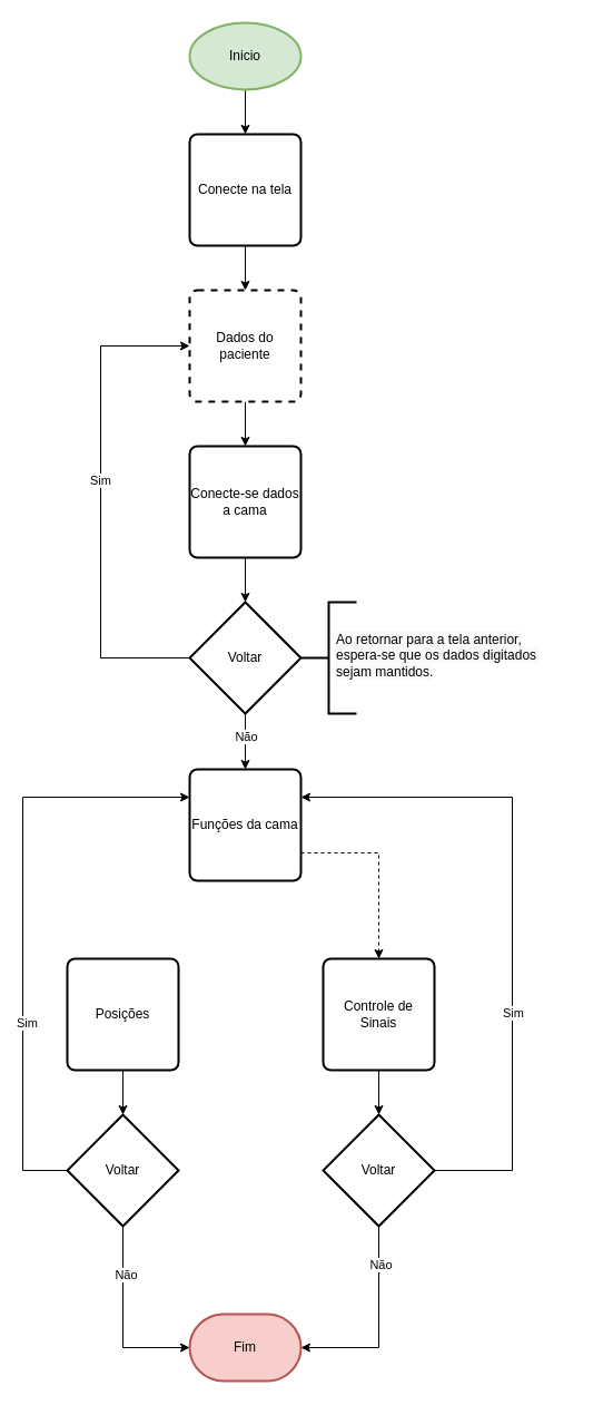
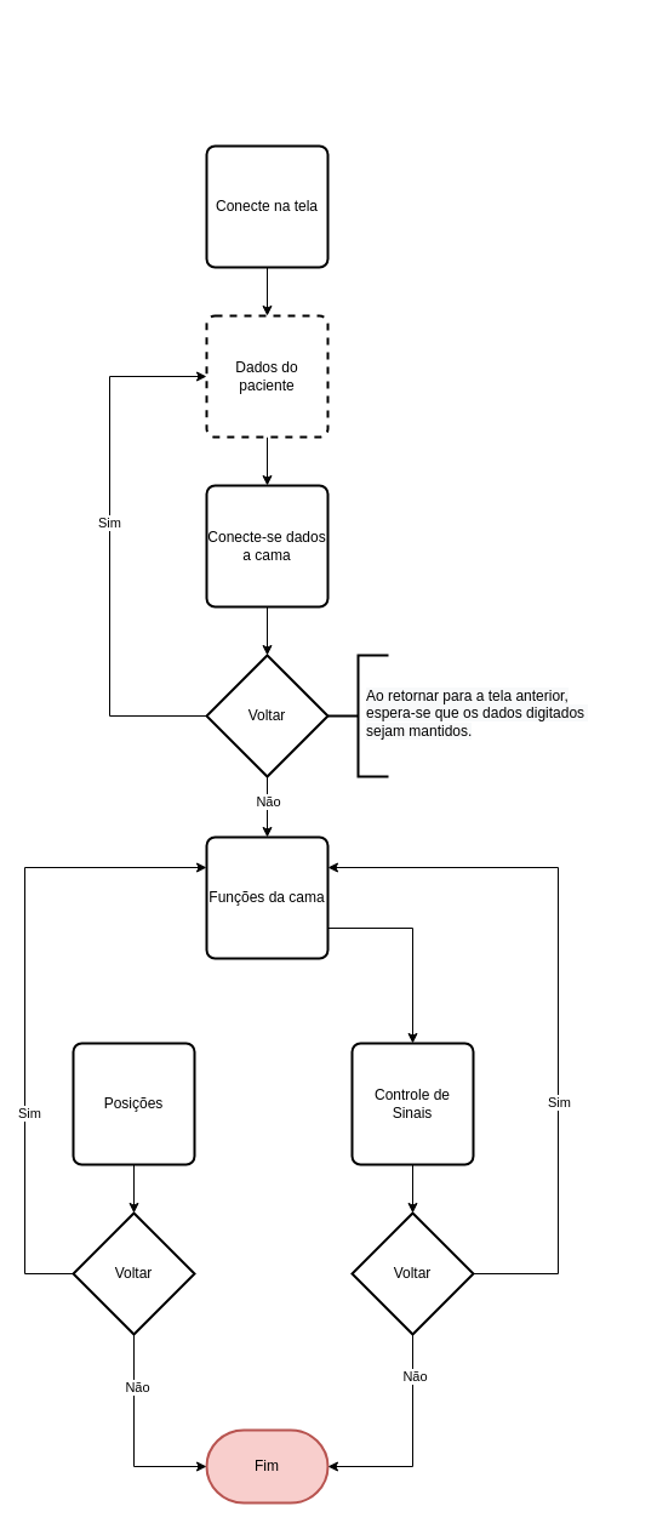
- <mxCell id="3" value="Inicio" style="strokeWidth=2;html=1;shape=mxgraph.flowchart.start_1;whiteSpace=wrap;fillColor=#d5e8d4;strokeColor=#82b366;" vertex="1" parent="1"><mxGeometry x="170" y="20" width="100" height="60" as="geometry" /></mxCell>
- <mxCell id="2" style="edgeStyle=orthogonalEdgeStyle;rounded=0;orthogonalLoop=1;jettySize=auto;html=1;entryX=0.5;entryY=0;entryDx=0;entryDy=0;" edge="1" parent="1" source="3" target="6"><mxGeometry relative="1" as="geometry" /></mxCell>
- <mxCell id="11" style="edgeStyle=orthogonalEdgeStyle;rounded=0;orthogonalLoop=1;jettySize=auto;html=1;entryX=0.5;entryY=0;entryDx=0;entryDy=0;exitX=1;exitY=0.75;exitDx=0;exitDy=0;dashed=1;" edge="1" parent="1" source="12" target="23"><mxGeometry relative="1" as="geometry" /></mxCell>
+ <mxCell id="11" style="edgeStyle=orthogonalEdgeStyle;rounded=0;orthogonalLoop=1;jettySize=auto;html=1;entryX=0.5;entryY=0;entryDx=0;entryDy=0;exitX=1;exitY=0.75;exitDx=0;exitDy=0;" edge="1" parent="1" source="12" target="23"><mxGeometry relative="1" as="geometry" /></mxCell>
